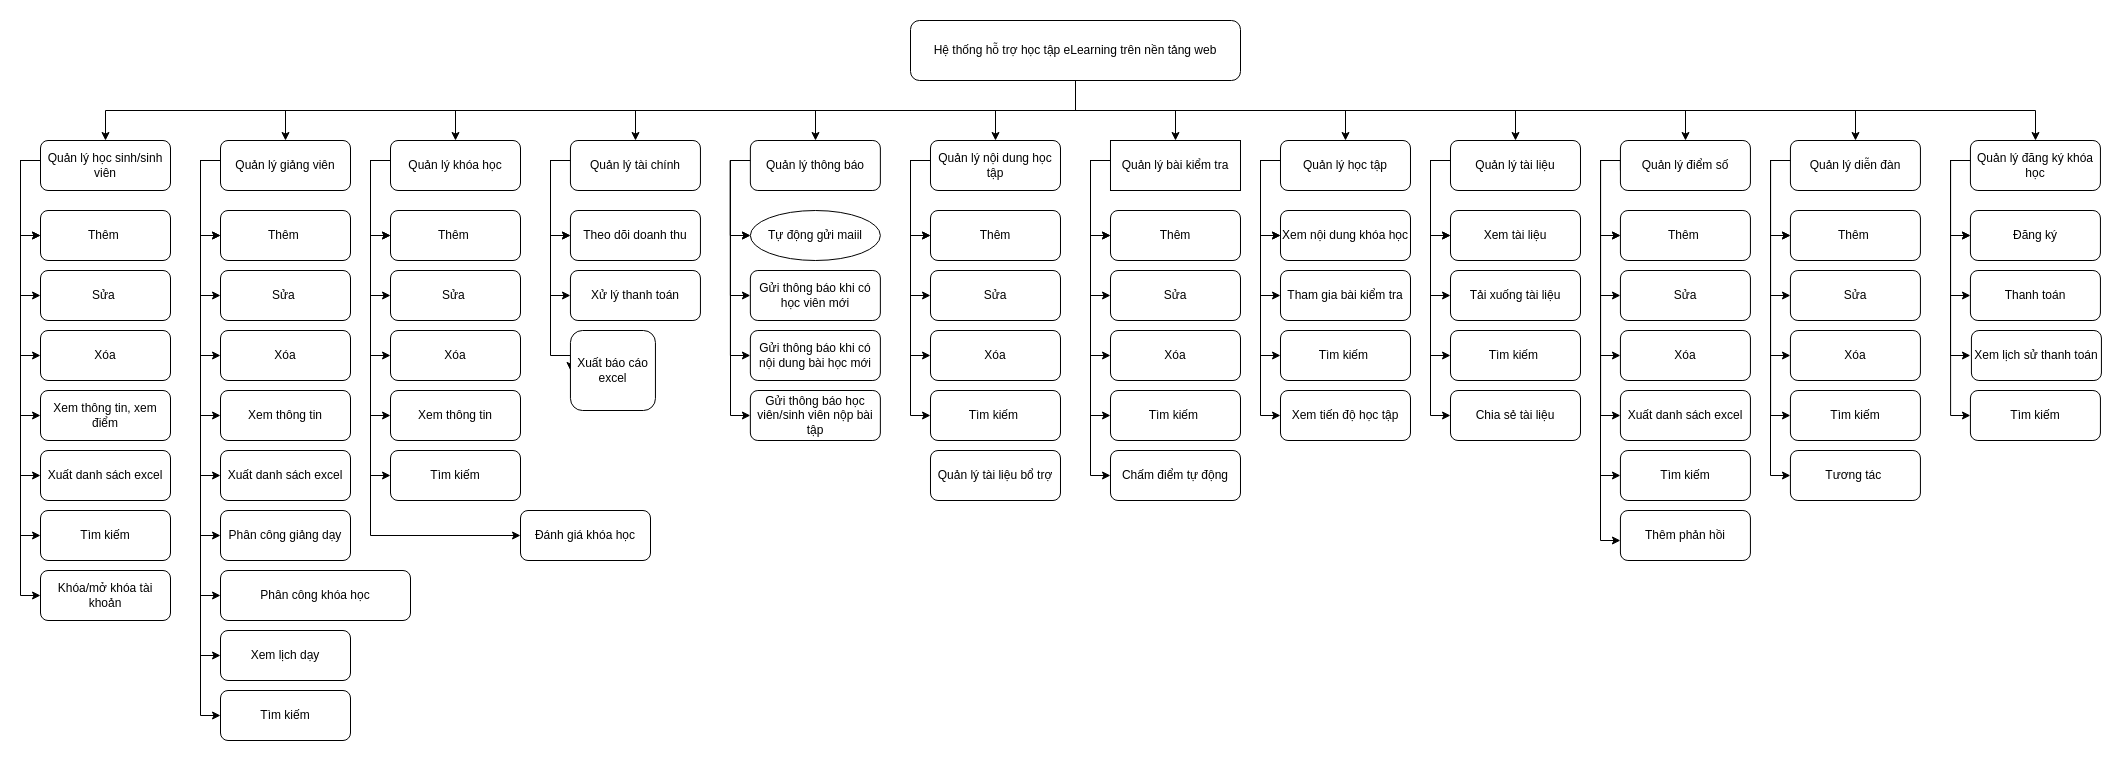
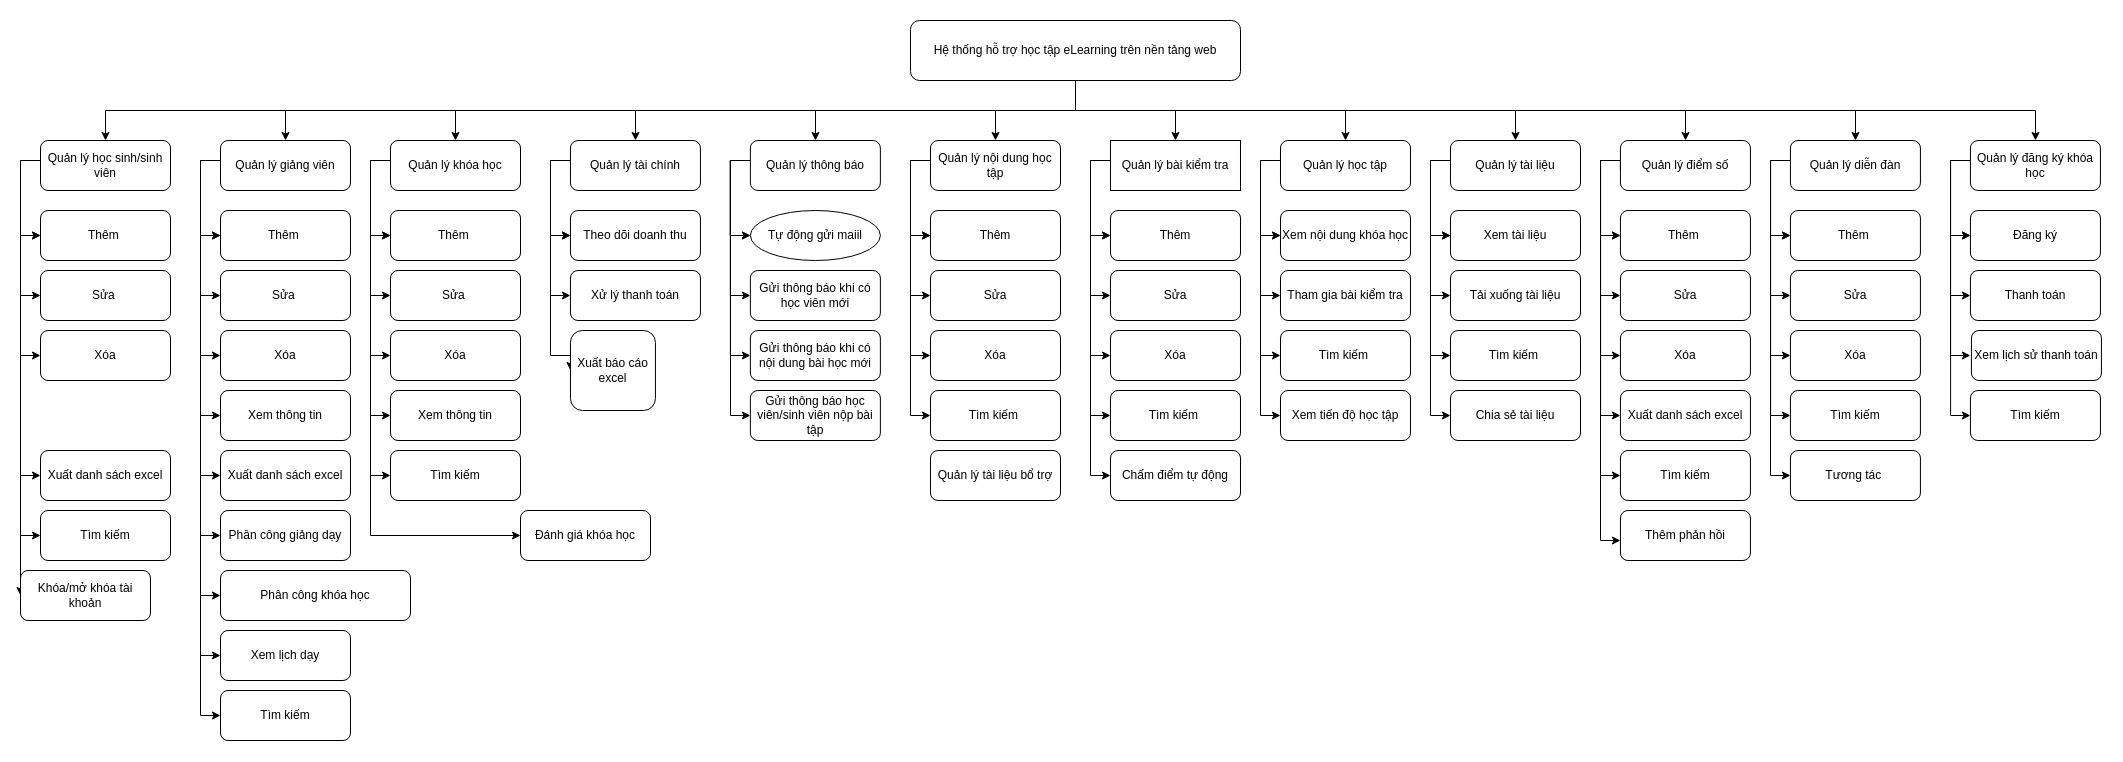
- <mxCell id="19" style="edgeStyle=orthogonalEdgeStyle;rounded=0;orthogonalLoop=1;jettySize=auto;html=1;entryX=0;entryY=0.5;entryDx=0;entryDy=0;" edge="1" parent="1" source="23" target="27"><mxGeometry relative="1" as="geometry"><Array as="points"><mxPoint x="20" y="160" /><mxPoint x="20" y="415" /></Array></mxGeometry></mxCell>
- <mxCell id="27" value="Xem thông tin, xem điểm" style="rounded=1;whiteSpace=wrap;html=1;horizontal=1;" vertex="1" parent="1"><mxGeometry x="40" y="390" width="130" height="50" as="geometry" /></mxCell>
- <mxCell id="132" value="&lt;p style=&quot;white-space-collapse: preserve;&quot; dir=&quot;auto&quot;&gt;Khóa/mở khóa tài khoản&lt;/p&gt;" style="rounded=1;whiteSpace=wrap;html=1;horizontal=1;" vertex="1" parent="1"><mxGeometry x="40" y="570" width="130" height="50" as="geometry" /></mxCell>
+ <mxCell id="132" value="&lt;p style=&quot;white-space-collapse: preserve;&quot; dir=&quot;auto&quot;&gt;Khóa/mở khóa tài khoản&lt;/p&gt;" style="rounded=1;whiteSpace=wrap;html=1;horizontal=1;" vertex="1" parent="1"><mxGeometry x="20" y="570" width="130" height="50" as="geometry" /></mxCell>
